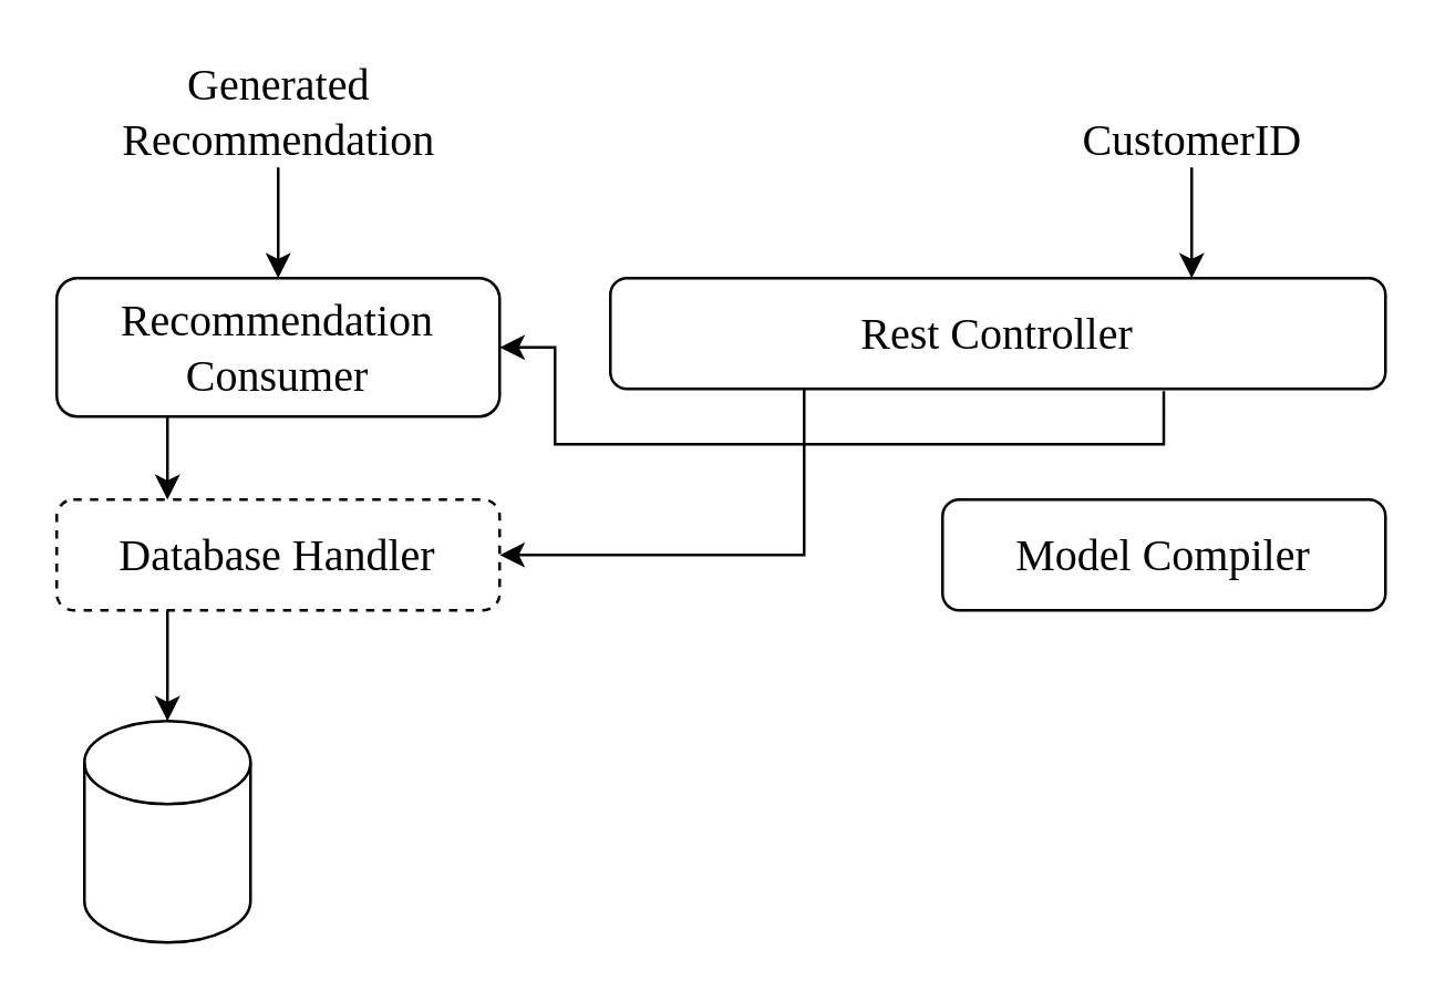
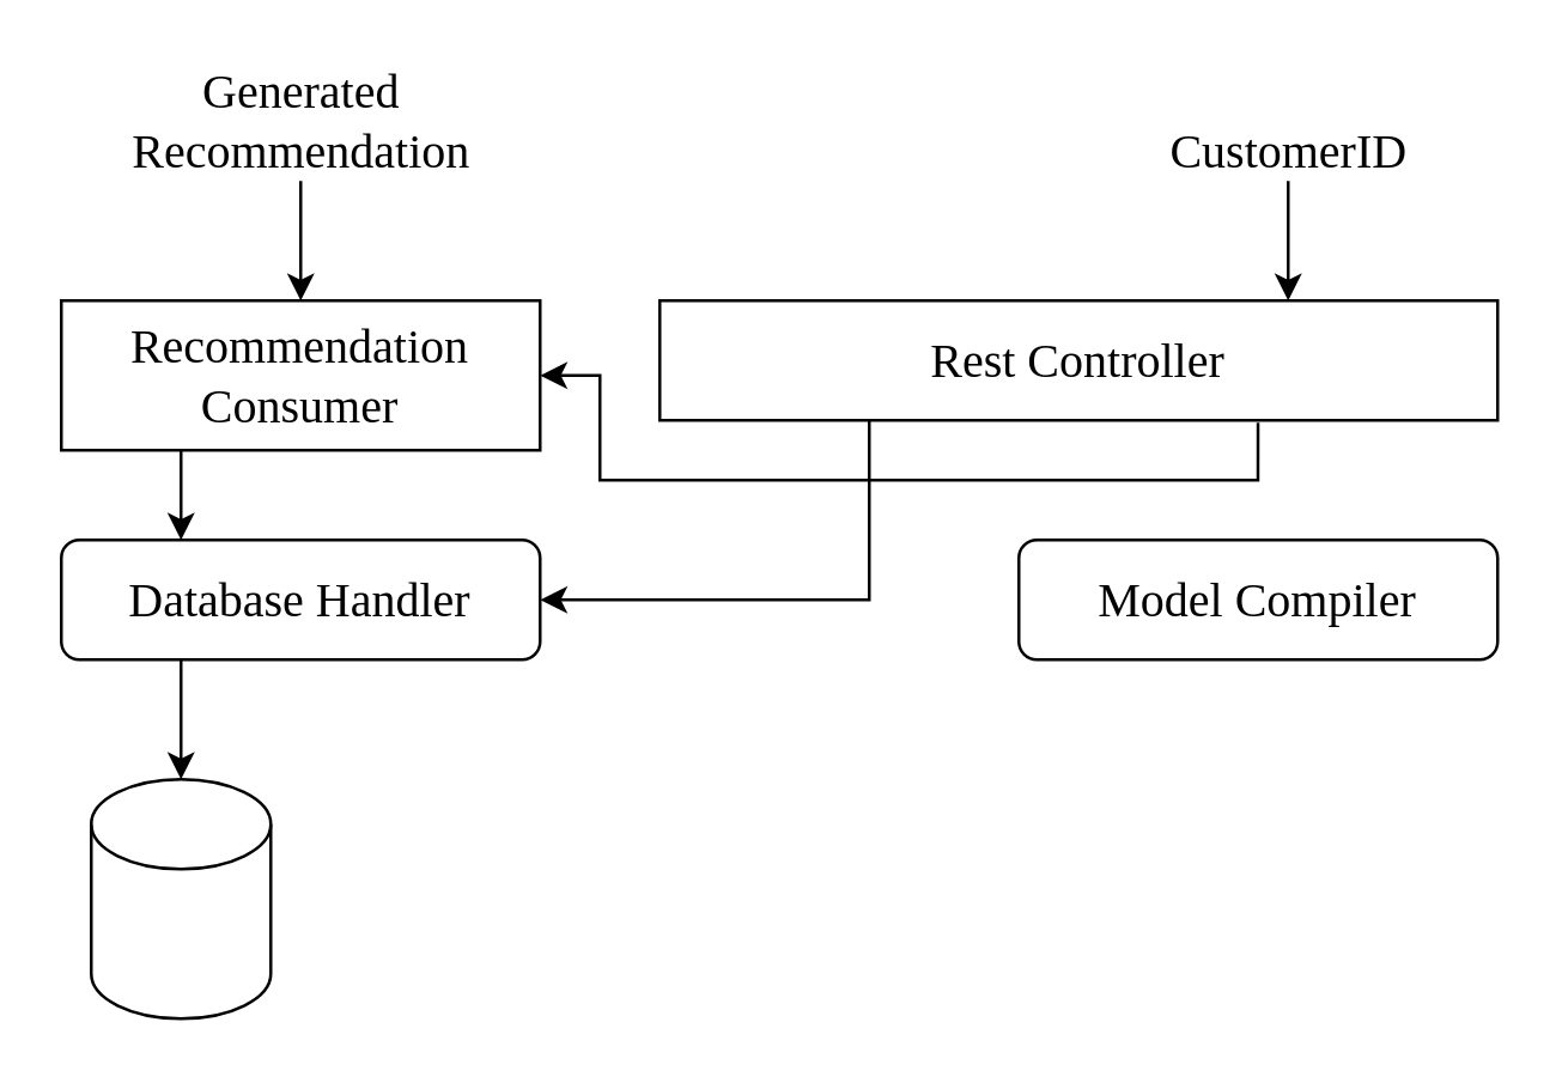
- <mxCell id="6" value="Rest Controller" style="rounded=1;whiteSpace=wrap;html=1;strokeColor=#000000;strokeWidth=1;fontFamily=Ubuntu;fontSource=https%3A%2F%2Ffonts.googleapis.com%2Fcss%3Ffamily%3DUbuntu;fontSize=16;fontColor=#000000;fillColor=none;" vertex="1" parent="1"><mxGeometry x="220" y="100" width="280" height="40" as="geometry" /></mxCell>
+ <mxCell id="6" value="Rest Controller" style="whiteSpace=wrap;html=1;strokeColor=#000000;strokeWidth=1;fontFamily=Ubuntu;fontSource=https%3A%2F%2Ffonts.googleapis.com%2Fcss%3Ffamily%3DUbuntu;fontSize=16;fontColor=#000000;fillColor=none;rounded=0;" vertex="1" parent="1"><mxGeometry x="220" y="100" width="280" height="40" as="geometry" /></mxCell>
- <mxCell id="3" value="Recommendation Consumer" style="rounded=1;whiteSpace=wrap;html=1;strokeColor=#000000;strokeWidth=1;fontFamily=Ubuntu;fontSource=https%3A%2F%2Ffonts.googleapis.com%2Fcss%3Ffamily%3DUbuntu;fontSize=16;fontColor=#000000;fillColor=none;" vertex="1" parent="1"><mxGeometry x="20" y="100" width="160" height="50" as="geometry" /></mxCell>
+ <mxCell id="3" value="Recommendation Consumer" style="whiteSpace=wrap;html=1;strokeColor=#000000;strokeWidth=1;fontFamily=Ubuntu;fontSource=https%3A%2F%2Ffonts.googleapis.com%2Fcss%3Ffamily%3DUbuntu;fontSize=16;fontColor=#000000;fillColor=none;rounded=0;" vertex="1" parent="1"><mxGeometry x="20" y="100" width="160" height="50" as="geometry" /></mxCell>
- <mxCell id="9" value="Database Handler" style="rounded=1;whiteSpace=wrap;html=1;strokeColor=#000000;strokeWidth=1;fontFamily=Ubuntu;fontSource=https%3A%2F%2Ffonts.googleapis.com%2Fcss%3Ffamily%3DUbuntu;fontSize=16;fontColor=#000000;fillColor=none;dashed=1;" vertex="1" parent="1"><mxGeometry x="20" y="180" width="160" height="40" as="geometry" /></mxCell>
+ <mxCell id="9" value="Database Handler" style="rounded=1;whiteSpace=wrap;html=1;strokeColor=#000000;strokeWidth=1;fontFamily=Ubuntu;fontSource=https%3A%2F%2Ffonts.googleapis.com%2Fcss%3Ffamily%3DUbuntu;fontSize=16;fontColor=#000000;fillColor=none;" vertex="1" parent="1"><mxGeometry x="20" y="180" width="160" height="40" as="geometry" /></mxCell>
